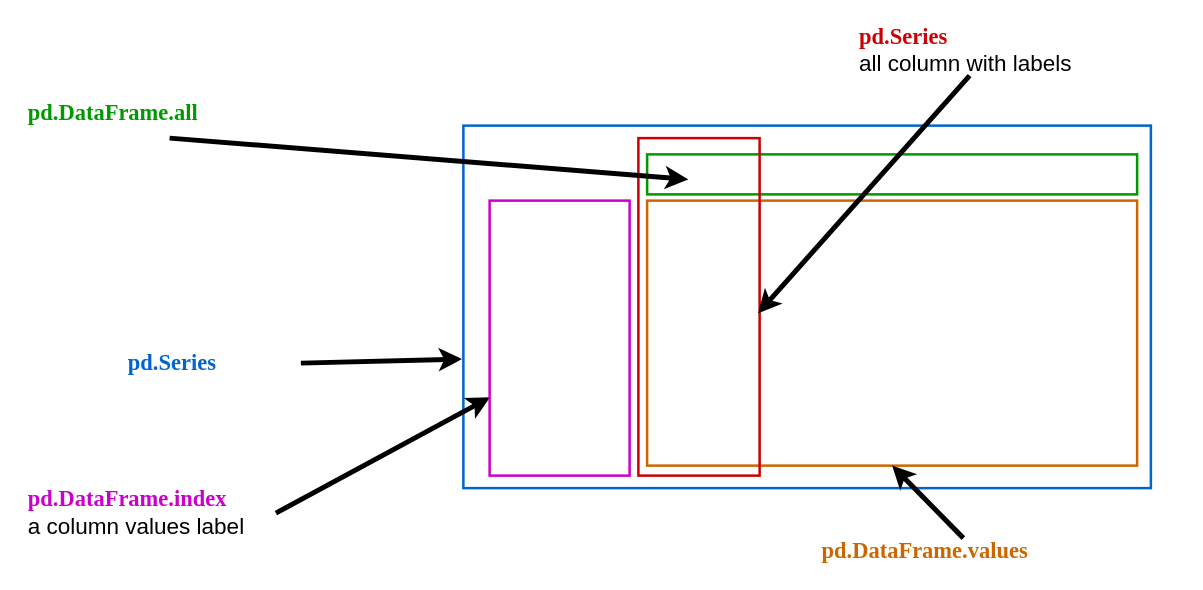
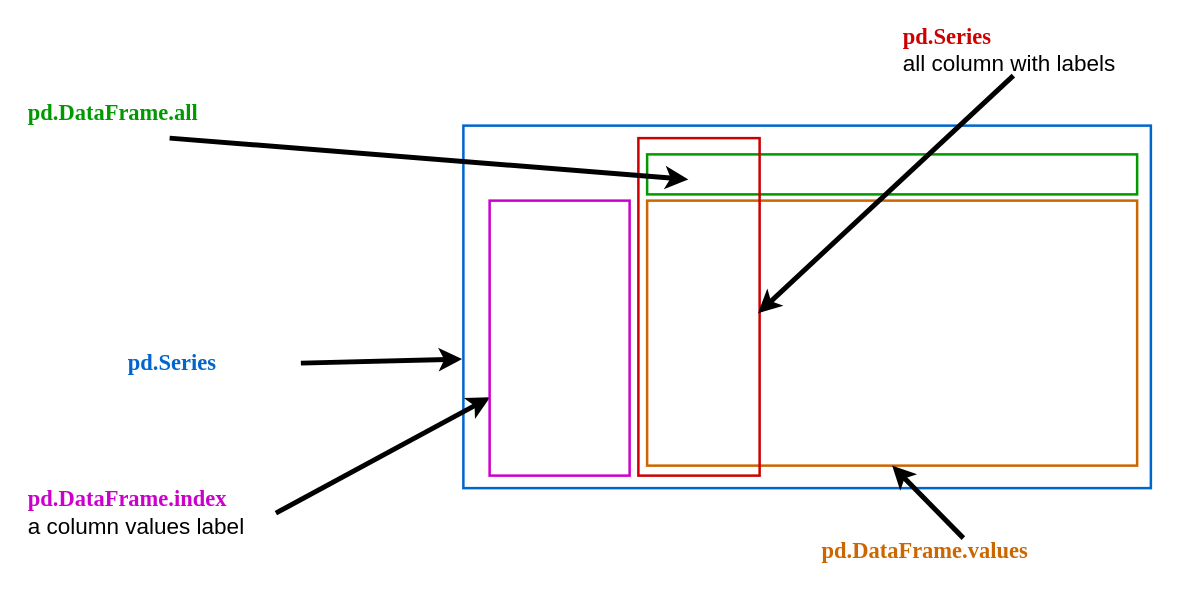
- <mxCell id="13" value="&lt;font style=&quot;font-size: 18px;&quot;&gt;&lt;font color=&quot;#cc0000&quot; face=&quot;Roboto Mono&quot;&gt;&lt;b&gt;pd.Series&lt;br&gt;&lt;/b&gt;&lt;/font&gt;all column with labels&lt;br&gt;&lt;/font&gt;" style="text;html=1;strokeColor=none;fillColor=none;align=left;verticalAlign=middle;whiteSpace=wrap;rounded=0;" vertex="1" parent="1"><mxGeometry x="685" y="20" width="180" height="40" as="geometry" /></mxCell>
+ <mxCell id="13" value="&lt;font style=&quot;font-size: 18px;&quot;&gt;&lt;font color=&quot;#cc0000&quot; face=&quot;Roboto Mono&quot;&gt;&lt;b&gt;pd.Series&lt;br&gt;&lt;/b&gt;&lt;/font&gt;all column with labels&lt;br&gt;&lt;/font&gt;" style="text;html=1;strokeColor=none;fillColor=none;align=left;verticalAlign=middle;whiteSpace=wrap;rounded=0;" vertex="1" parent="1"><mxGeometry x="720" y="20" width="180" height="40" as="geometry" /></mxCell>
